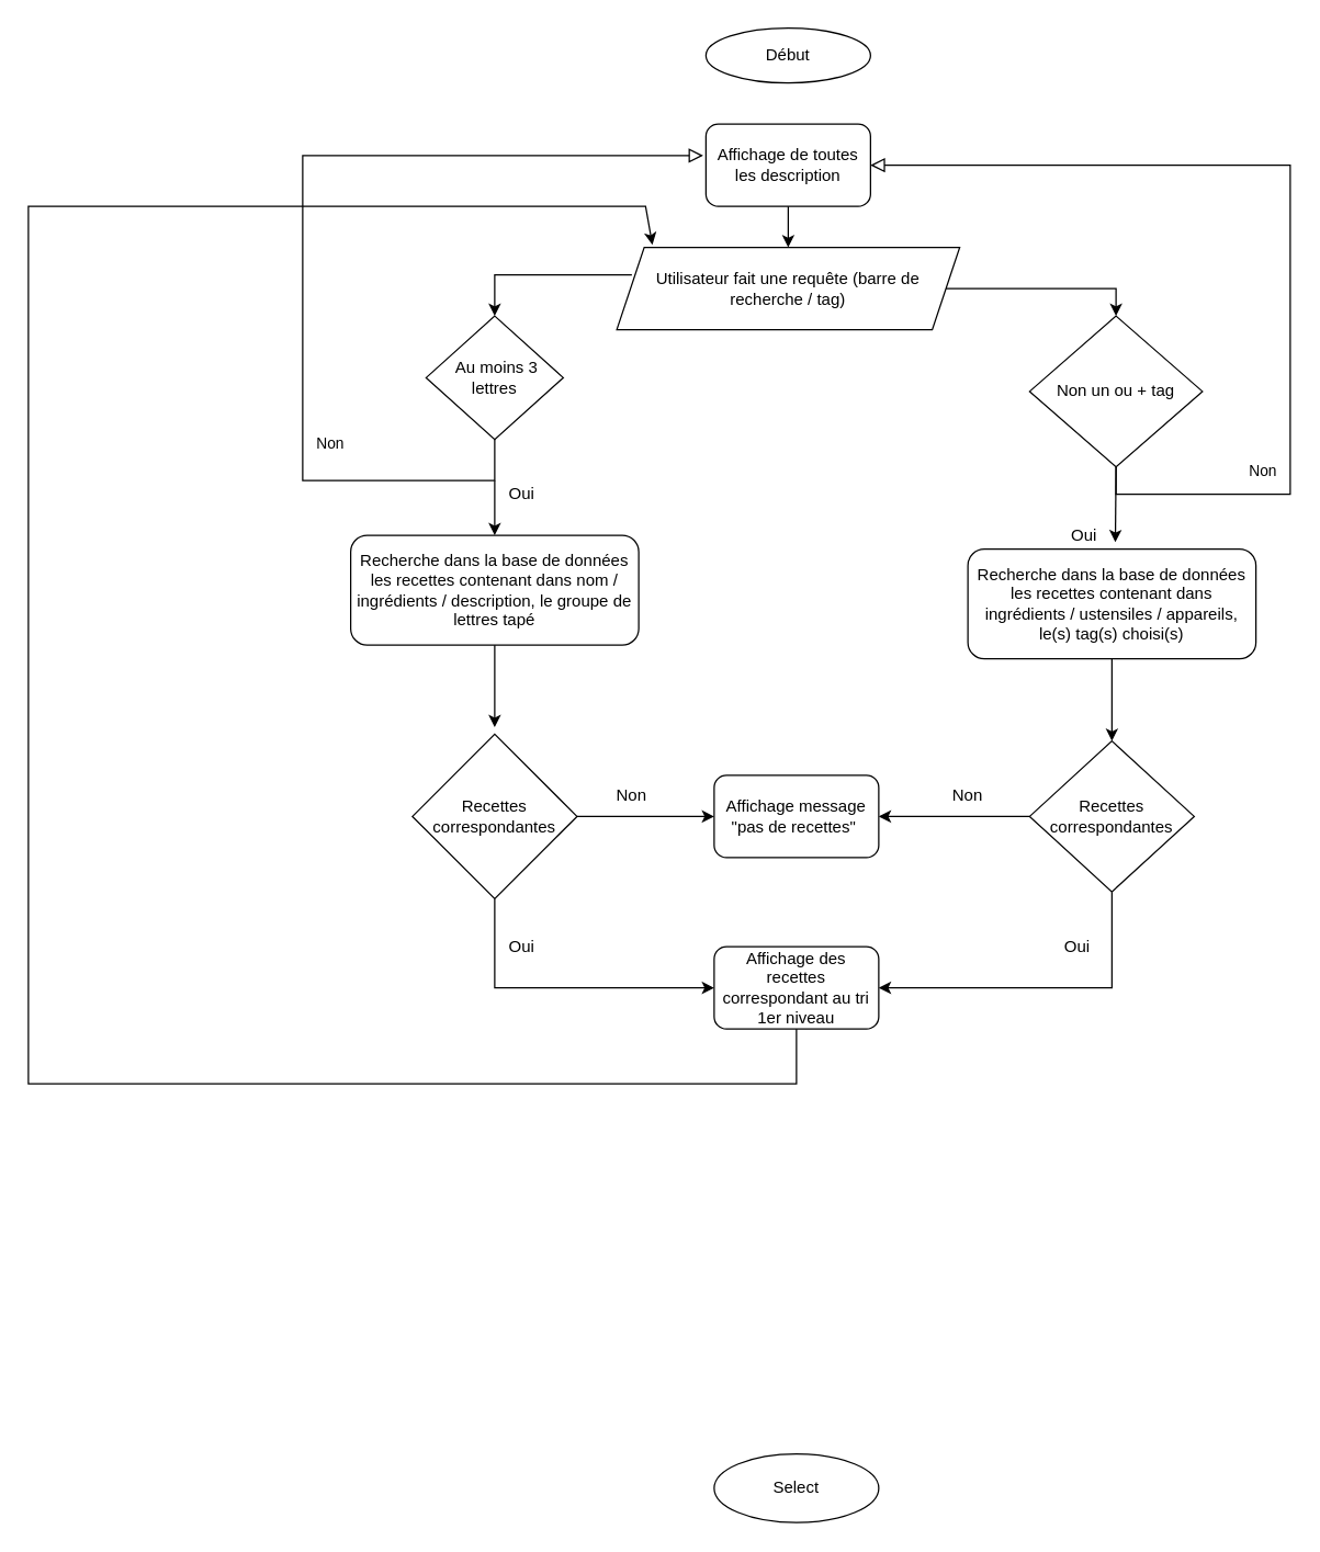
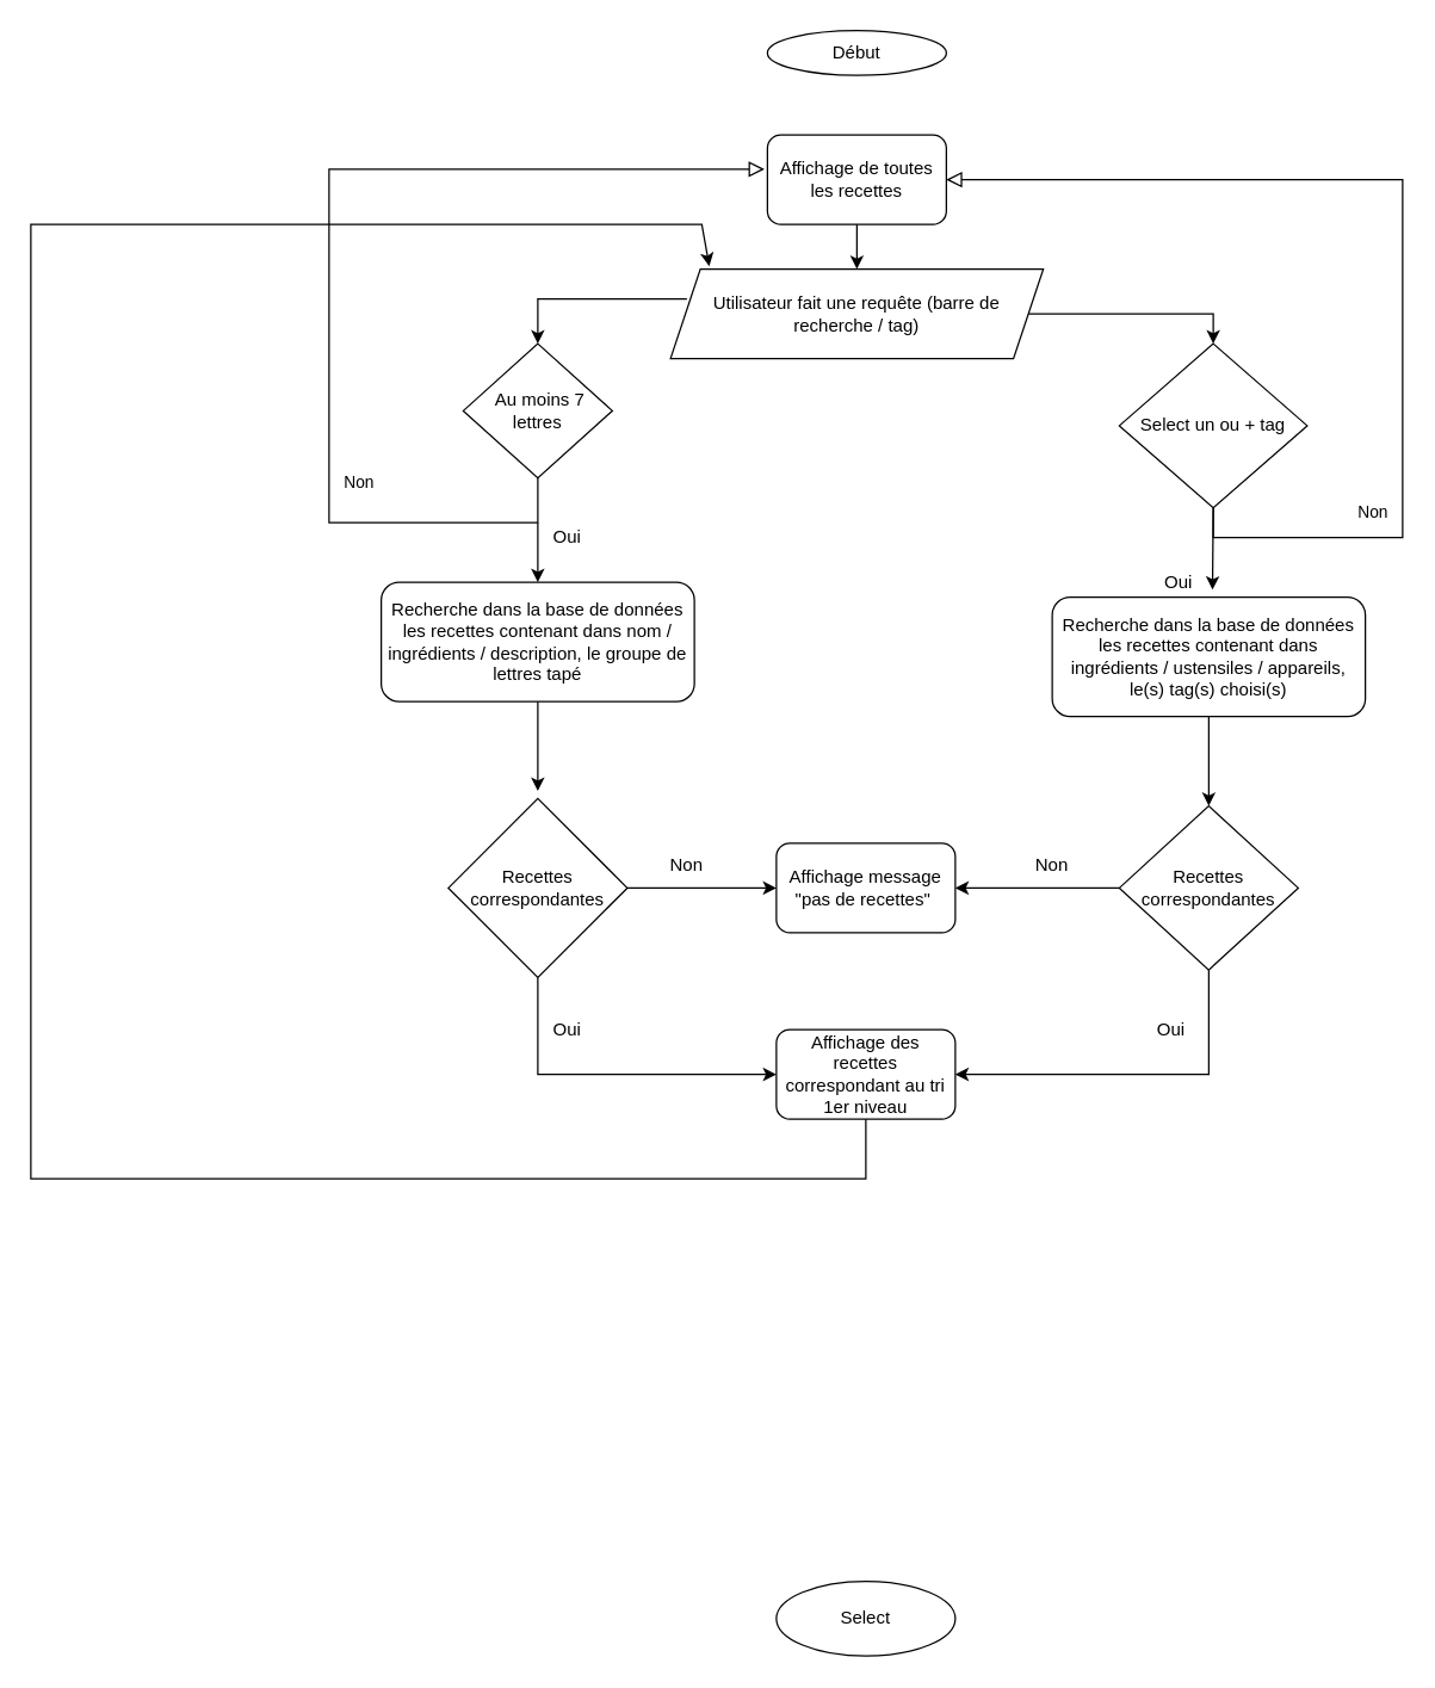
- <mxCell id="24" value="&lt;font style=&quot;vertical-align: inherit&quot;&gt;&lt;font style=&quot;vertical-align: inherit&quot;&gt;Début&lt;/font&gt;&lt;/font&gt;" style="ellipse;whiteSpace=wrap;html=1;" parent="1" vertex="1"><mxGeometry x="514" y="20" width="120" height="40" as="geometry" /></mxCell>
+ <mxCell id="24" value="&lt;font style=&quot;vertical-align: inherit&quot;&gt;&lt;font style=&quot;vertical-align: inherit&quot;&gt;Début&lt;/font&gt;&lt;/font&gt;" style="ellipse;whiteSpace=wrap;html=1;" parent="1" vertex="1"><mxGeometry x="514" y="20" width="120" height="30" as="geometry" /></mxCell>
- <mxCell id="26" value="&lt;font style=&quot;vertical-align: inherit&quot;&gt;&lt;font style=&quot;vertical-align: inherit&quot;&gt;Affichage de toutes les description&lt;/font&gt;&lt;/font&gt;" style="rounded=1;whiteSpace=wrap;html=1;" parent="1" vertex="1"><mxGeometry x="514" y="90" width="120" height="60" as="geometry" /></mxCell>
+ <mxCell id="26" value="&lt;font style=&quot;vertical-align: inherit&quot;&gt;&lt;font style=&quot;vertical-align: inherit&quot;&gt;Affichage de toutes les recettes&lt;/font&gt;&lt;/font&gt;" style="rounded=1;whiteSpace=wrap;html=1;" parent="1" vertex="1"><mxGeometry x="514" y="90" width="120" height="60" as="geometry" /></mxCell>
- <mxCell id="5" value="&lt;span&gt;&lt;font style=&quot;vertical-align: inherit&quot;&gt;&lt;font style=&quot;vertical-align: inherit&quot;&gt;&lt;font style=&quot;vertical-align: inherit&quot;&gt;&lt;font style=&quot;vertical-align: inherit&quot;&gt;&amp;nbsp;Au moins 3 lettres&lt;/font&gt;&lt;/font&gt;&lt;/font&gt;&lt;/font&gt;&lt;/span&gt;" style="rhombus;whiteSpace=wrap;html=1;" parent="1" vertex="1"><mxGeometry x="310" y="230" width="100" height="90" as="geometry" /></mxCell>
+ <mxCell id="5" value="&lt;span&gt;&lt;font style=&quot;vertical-align: inherit&quot;&gt;&lt;font style=&quot;vertical-align: inherit&quot;&gt;&lt;font style=&quot;vertical-align: inherit&quot;&gt;&lt;font style=&quot;vertical-align: inherit&quot;&gt;&amp;nbsp;Au moins 7 lettres&lt;/font&gt;&lt;/font&gt;&lt;/font&gt;&lt;/font&gt;&lt;/span&gt;" style="rhombus;whiteSpace=wrap;html=1;" parent="1" vertex="1"><mxGeometry x="310" y="230" width="100" height="90" as="geometry" /></mxCell>
- <mxCell id="6" value="&lt;span&gt;&lt;font style=&quot;vertical-align: inherit&quot;&gt;&lt;font style=&quot;vertical-align: inherit&quot;&gt;&lt;font style=&quot;vertical-align: inherit&quot;&gt;&lt;font style=&quot;vertical-align: inherit&quot;&gt;&lt;font style=&quot;vertical-align: inherit&quot;&gt;&lt;font style=&quot;vertical-align: inherit&quot;&gt;Non un ou + tag&lt;/font&gt;&lt;/font&gt;&lt;/font&gt;&lt;/font&gt;&lt;/font&gt;&lt;/font&gt;&lt;/span&gt;" style="rhombus;whiteSpace=wrap;html=1;" parent="1" vertex="1"><mxGeometry x="750" y="230" width="126" height="110" as="geometry" /></mxCell>
+ <mxCell id="6" value="&lt;span&gt;&lt;font style=&quot;vertical-align: inherit&quot;&gt;&lt;font style=&quot;vertical-align: inherit&quot;&gt;&lt;font style=&quot;vertical-align: inherit&quot;&gt;&lt;font style=&quot;vertical-align: inherit&quot;&gt;&lt;font style=&quot;vertical-align: inherit&quot;&gt;&lt;font style=&quot;vertical-align: inherit&quot;&gt;Select un ou + tag&lt;/font&gt;&lt;/font&gt;&lt;/font&gt;&lt;/font&gt;&lt;/font&gt;&lt;/font&gt;&lt;/span&gt;" style="rhombus;whiteSpace=wrap;html=1;" parent="1" vertex="1"><mxGeometry x="750" y="230" width="126" height="110" as="geometry" /></mxCell>
